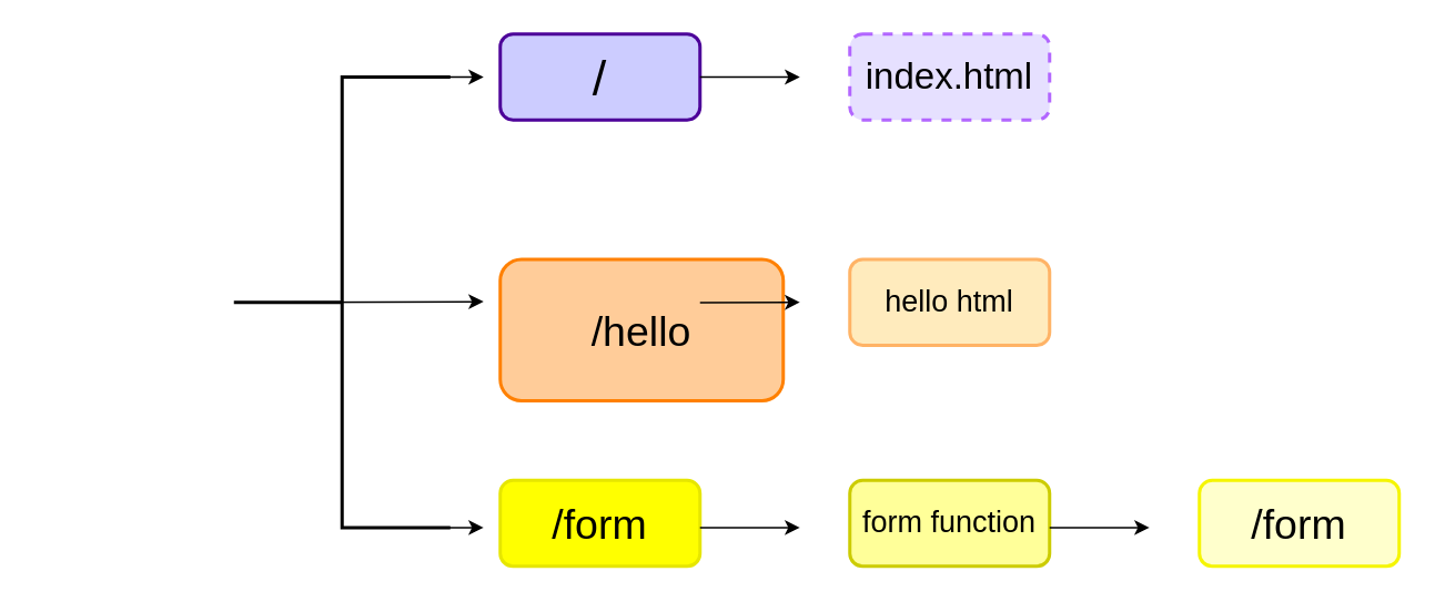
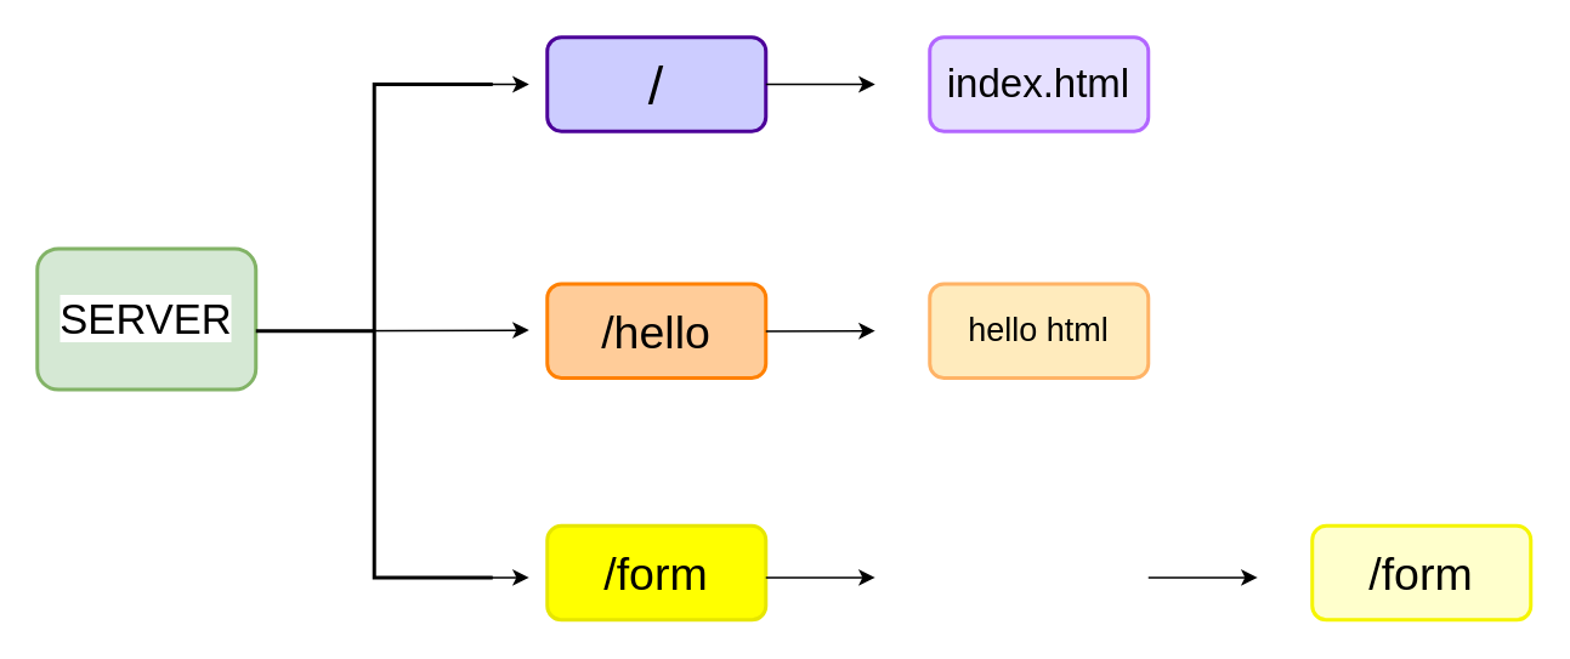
- <mxCell id="14" value="&lt;font style=&quot;font-size: 22px;&quot;&gt;index.html&lt;/font&gt;" style="rounded=1;whiteSpace=wrap;html=1;fontSize=12;glass=0;strokeWidth=2;shadow=0;fillColor=#E6E0FF;strokeColor=#B266FF;dashed=1;" vertex="1" parent="2"><mxGeometry x="490" width="120" height="51.613" as="geometry" /></mxCell>
+ <mxCell id="14" value="&lt;font style=&quot;font-size: 22px;&quot;&gt;index.html&lt;/font&gt;" style="rounded=1;whiteSpace=wrap;html=1;fontSize=12;glass=0;strokeWidth=2;shadow=0;fillColor=#E6E0FF;strokeColor=#B266FF;" vertex="1" parent="2"><mxGeometry x="490" width="120" height="51.613" as="geometry" /></mxCell>
+ <mxCell id="7" value="&lt;font style=&quot;font-size: 23px; background-color: rgb(255, 255, 255);&quot;&gt;SERVER&lt;/font&gt;" style="rounded=1;whiteSpace=wrap;html=1;fillColor=#d5e8d4;strokeColor=#82b366;strokeWidth=2;" vertex="1" parent="2"><mxGeometry y="116.129" width="120" height="77.419" as="geometry" /></mxCell>
- <mxCell id="4" value="&lt;font style=&quot;font-size: 25px;&quot;&gt;/hello&lt;/font&gt;" style="rounded=1;whiteSpace=wrap;html=1;fontSize=12;glass=0;strokeWidth=2;shadow=0;fillColor=#FFCC99;strokeColor=#FF8000;fontColor=#000000;" parent="2" vertex="1"><mxGeometry x="280" y="135.484" width="170" height="85" as="geometry" /></mxCell>
+ <mxCell id="4" value="&lt;font style=&quot;font-size: 25px;&quot;&gt;/hello&lt;/font&gt;" style="rounded=1;whiteSpace=wrap;html=1;fontSize=12;glass=0;strokeWidth=2;shadow=0;fillColor=#FFCC99;strokeColor=#FF8000;fontColor=#000000;" parent="2" vertex="1"><mxGeometry x="280" y="135.484" width="120" height="51.613" as="geometry" /></mxCell>
- <mxCell id="6" value="&lt;font style=&quot;font-size: 18px;&quot;&gt;form function&lt;/font&gt;" style="rounded=1;whiteSpace=wrap;html=1;fontSize=12;glass=0;strokeWidth=2;shadow=0;fillColor=#FFFF99;strokeColor=#CCCC00;" parent="2" vertex="1"><mxGeometry x="490" y="268.387" width="120" height="51.613" as="geometry" /></mxCell>
